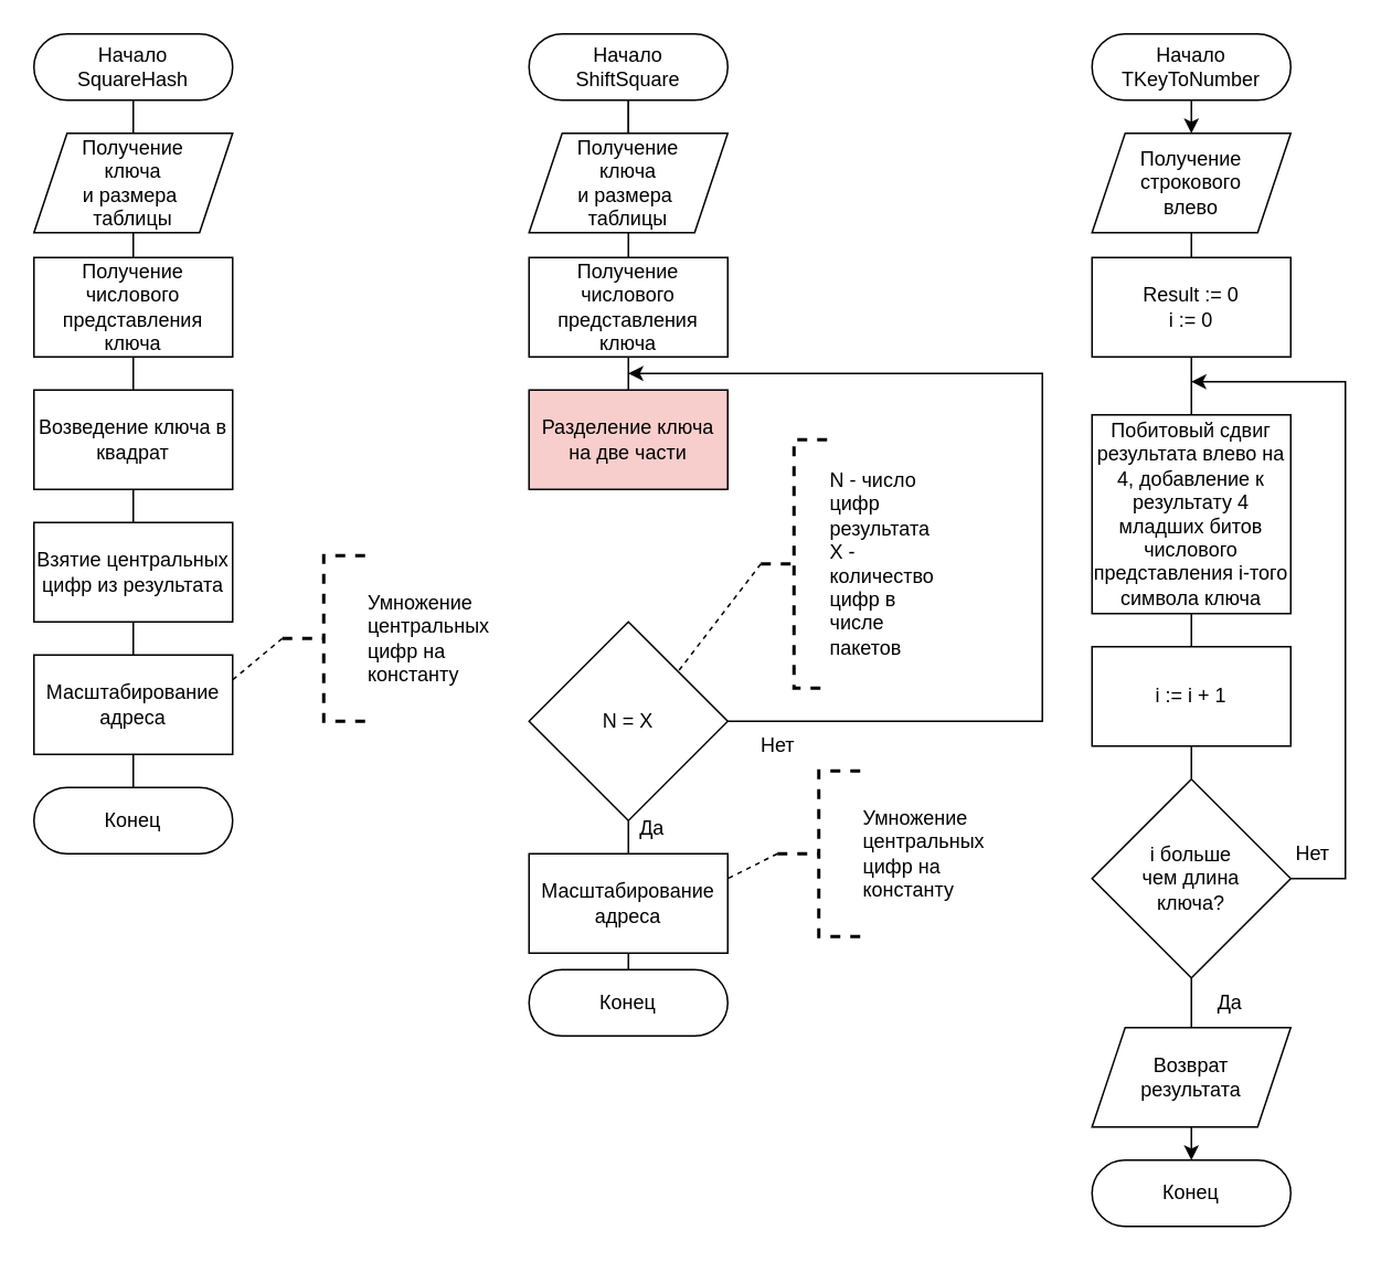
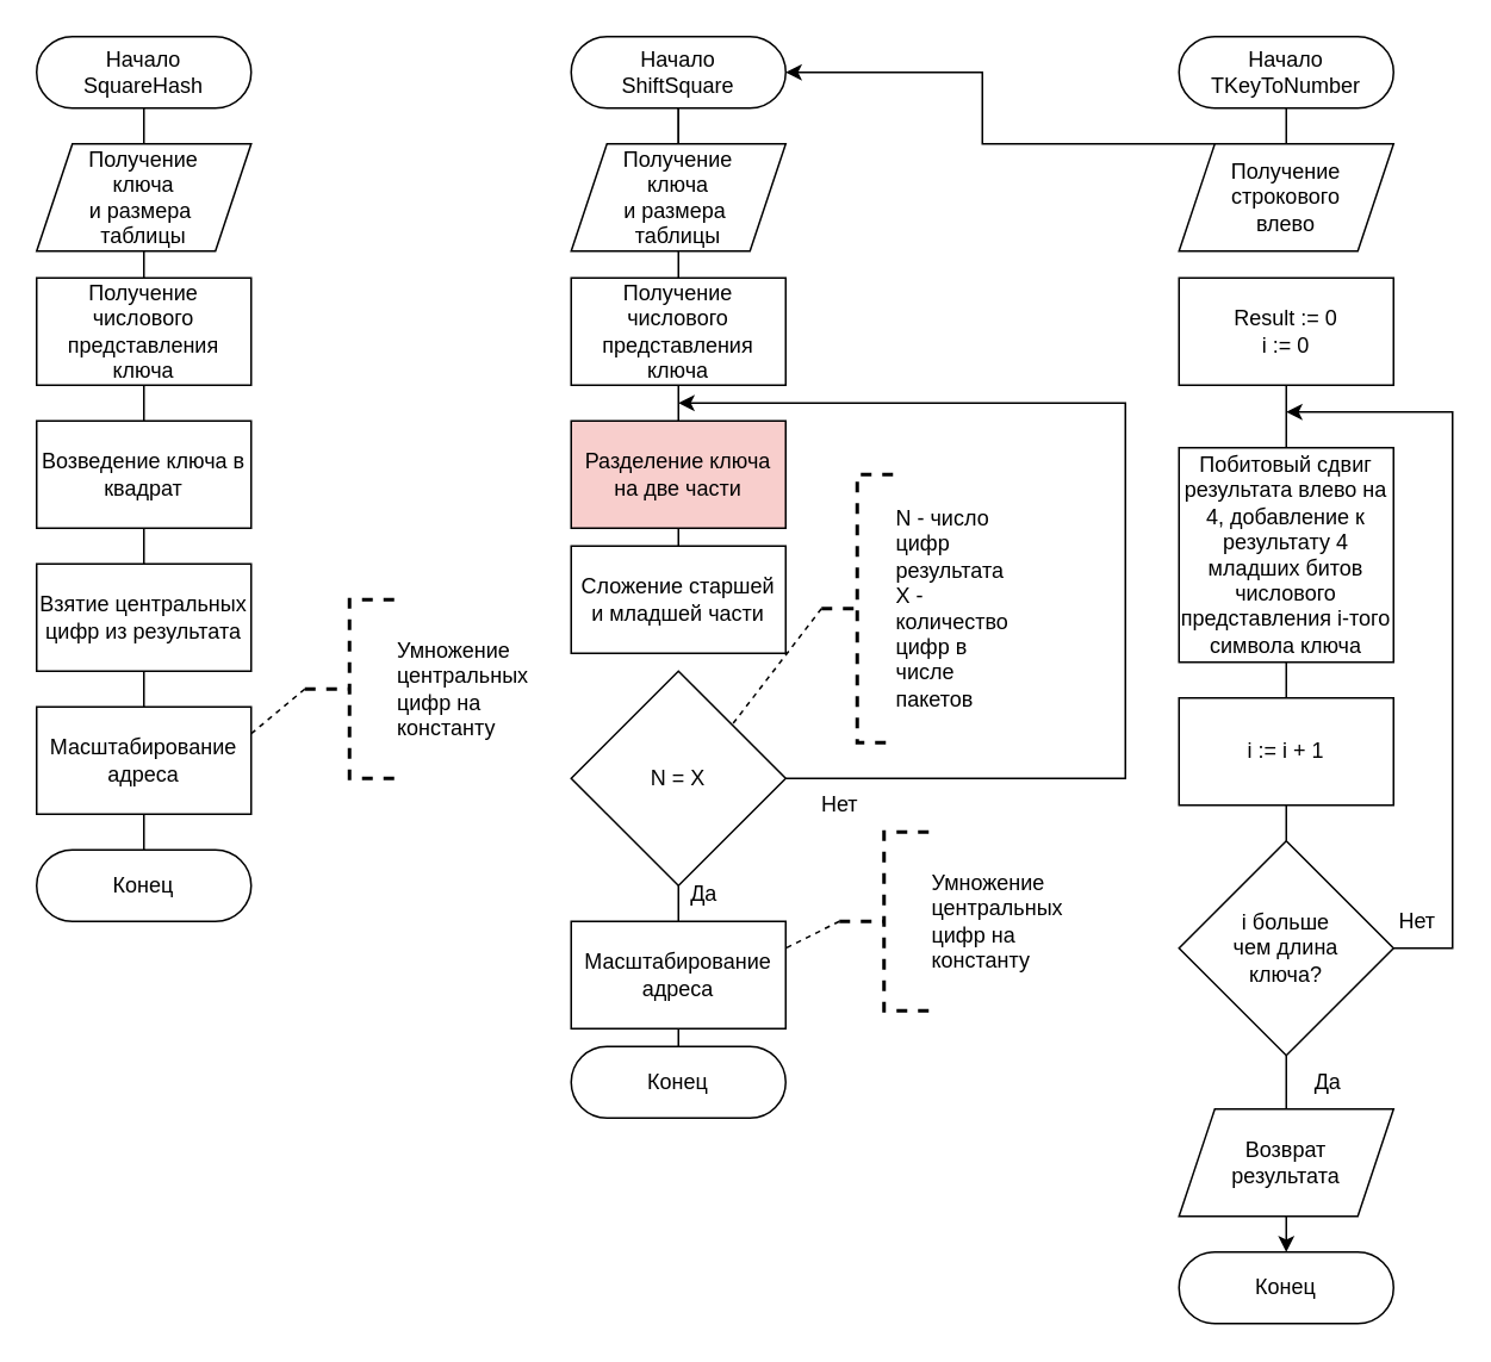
- <mxCell id="35" style="edgeStyle=orthogonalEdgeStyle;rounded=0;orthogonalLoop=1;jettySize=auto;html=1;exitX=0.5;exitY=0.5;exitDx=0;exitDy=20;exitPerimeter=0;entryX=0.5;entryY=0;entryDx=0;entryDy=0;" edge="1" parent="1" source="36" target="38"><mxGeometry relative="1" as="geometry" /></mxCell>
+ <mxCell id="35" style="edgeStyle=orthogonalEdgeStyle;rounded=0;orthogonalLoop=1;jettySize=auto;html=1;exitX=0.5;exitY=0.5;exitDx=0;exitDy=20;exitPerimeter=0;" edge="1" parent="1" source="36" target="4"><mxGeometry relative="1" as="geometry" /></mxCell>
- <mxCell id="37" style="edgeStyle=orthogonalEdgeStyle;rounded=0;orthogonalLoop=1;jettySize=auto;html=1;exitX=0.5;exitY=1;exitDx=0;exitDy=0;entryX=0.5;entryY=0;entryDx=0;entryDy=0;endArrow=none;endFill=0;" edge="1" parent="1" source="38" target="40"><mxGeometry relative="1" as="geometry" /></mxCell>
+ <mxCell id="7" style="edgeStyle=orthogonalEdgeStyle;rounded=0;orthogonalLoop=1;jettySize=auto;html=1;entryX=0.5;entryY=0;entryDx=0;entryDy=0;endArrow=none;endFill=0;" parent="1" source="8" target="9" edge="1"><mxGeometry relative="1" as="geometry" /></mxCell>
+ <mxCell id="9" value="Сложение старшей и младшей части" style="html=1;dashed=0;whiteSpace=wrap;" parent="1" vertex="1"><mxGeometry x="319" y="305" width="120" height="60" as="geometry" /></mxCell>
